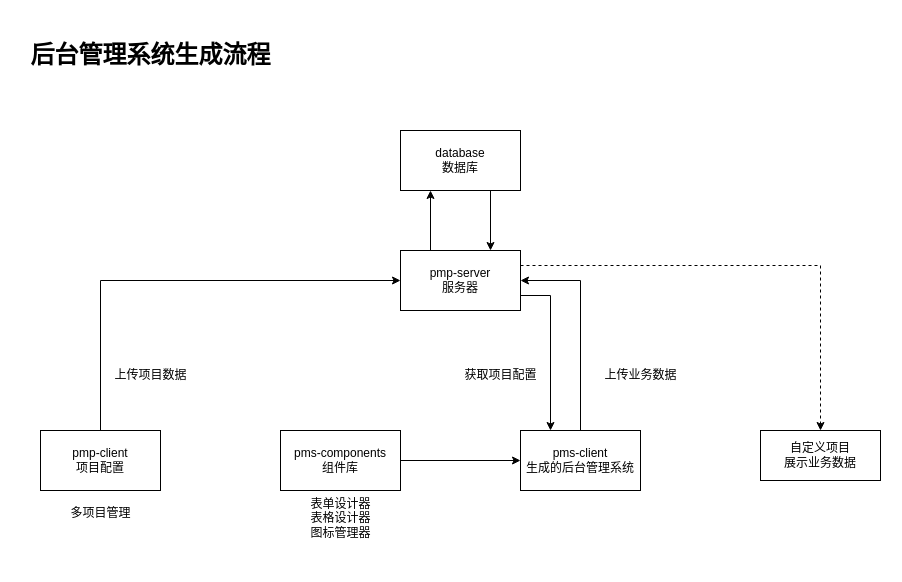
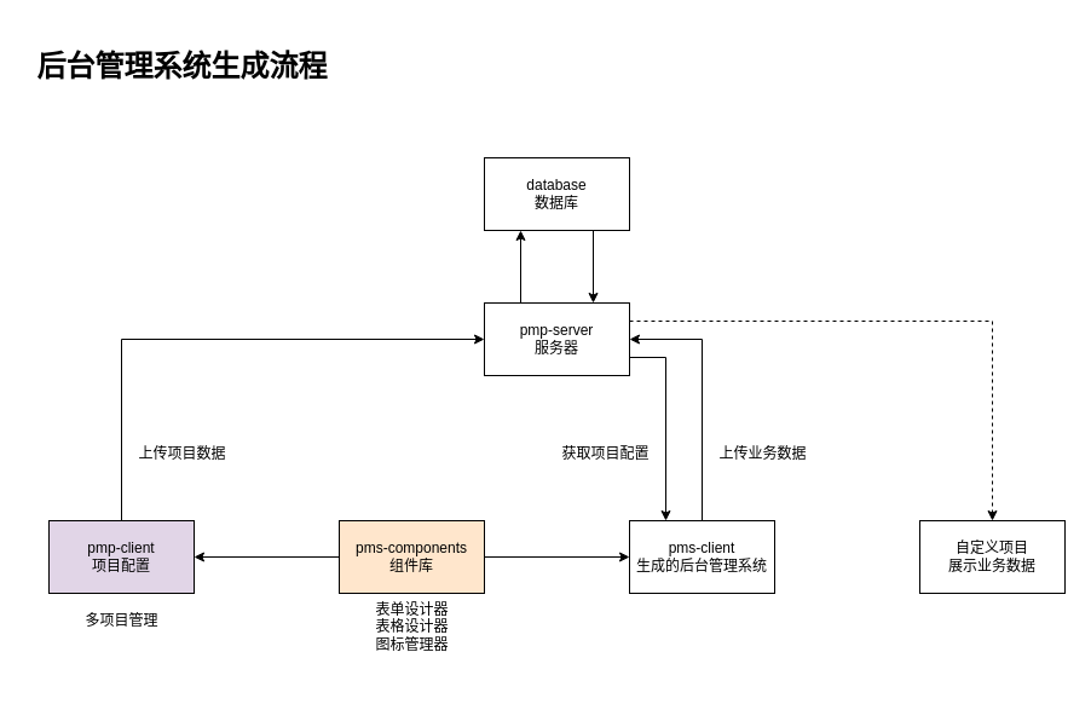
- <mxCell id="19" value="上传业务数据" style="text;html=1;align=center;verticalAlign=middle;resizable=0;points=[];autosize=1;strokeColor=none;fillColor=none;" vertex="1" parent="1"><mxGeometry x="590" y="360" width="100" height="30" as="geometry" /></mxCell>
+ <mxCell id="19" value="上传业务数据" style="text;html=1;align=center;verticalAlign=middle;resizable=0;points=[];autosize=1;strokeColor=none;fillColor=none;" vertex="1" parent="1"><mxGeometry x="580" y="360" width="100" height="30" as="geometry" /></mxCell>
- <mxCell id="16" value="自定义项目&lt;div&gt;展示业务数据&lt;/div&gt;" style="whiteSpace=wrap;html=1;" vertex="1" parent="1"><mxGeometry x="760" y="430" width="120" height="50" as="geometry" /></mxCell>
+ <mxCell id="16" value="自定义项目&lt;div&gt;展示业务数据&lt;/div&gt;" style="whiteSpace=wrap;html=1;" vertex="1" parent="1"><mxGeometry x="760" y="430" width="120" height="60" as="geometry" /></mxCell>
- <mxCell id="12" value="pmp-client&lt;br&gt;项目配置" style="whiteSpace=wrap;html=1;" vertex="1" parent="1"><mxGeometry x="40" y="430" width="120" height="60" as="geometry" /></mxCell>
+ <mxCell id="12" value="pmp-client&lt;br&gt;项目配置" style="whiteSpace=wrap;html=1;fillColor=#e1d5e7;" vertex="1" parent="1"><mxGeometry x="40" y="430" width="120" height="60" as="geometry" /></mxCell>
+ <mxCell id="8" style="edgeStyle=orthogonalEdgeStyle;rounded=0;orthogonalLoop=1;jettySize=auto;html=1;entryX=1;entryY=0.5;entryDx=0;entryDy=0;" edge="1" parent="1" source="10" target="12"><mxGeometry relative="1" as="geometry" /></mxCell>
- <mxCell id="10" value="pms&lt;span style=&quot;background-color: transparent; color: light-dark(rgb(0, 0, 0), rgb(255, 255, 255));&quot;&gt;-components&lt;br&gt;组件库&lt;/span&gt;" style="whiteSpace=wrap;html=1;" vertex="1" parent="1"><mxGeometry x="280" y="430" width="120" height="60" as="geometry" /></mxCell>
+ <mxCell id="10" value="pms&lt;span style=&quot;background-color: transparent; color: light-dark(rgb(0, 0, 0), rgb(255, 255, 255));&quot;&gt;-components&lt;br&gt;组件库&lt;/span&gt;" style="whiteSpace=wrap;html=1;fillColor=#ffe6cc;" vertex="1" parent="1"><mxGeometry x="280" y="430" width="120" height="60" as="geometry" /></mxCell>
